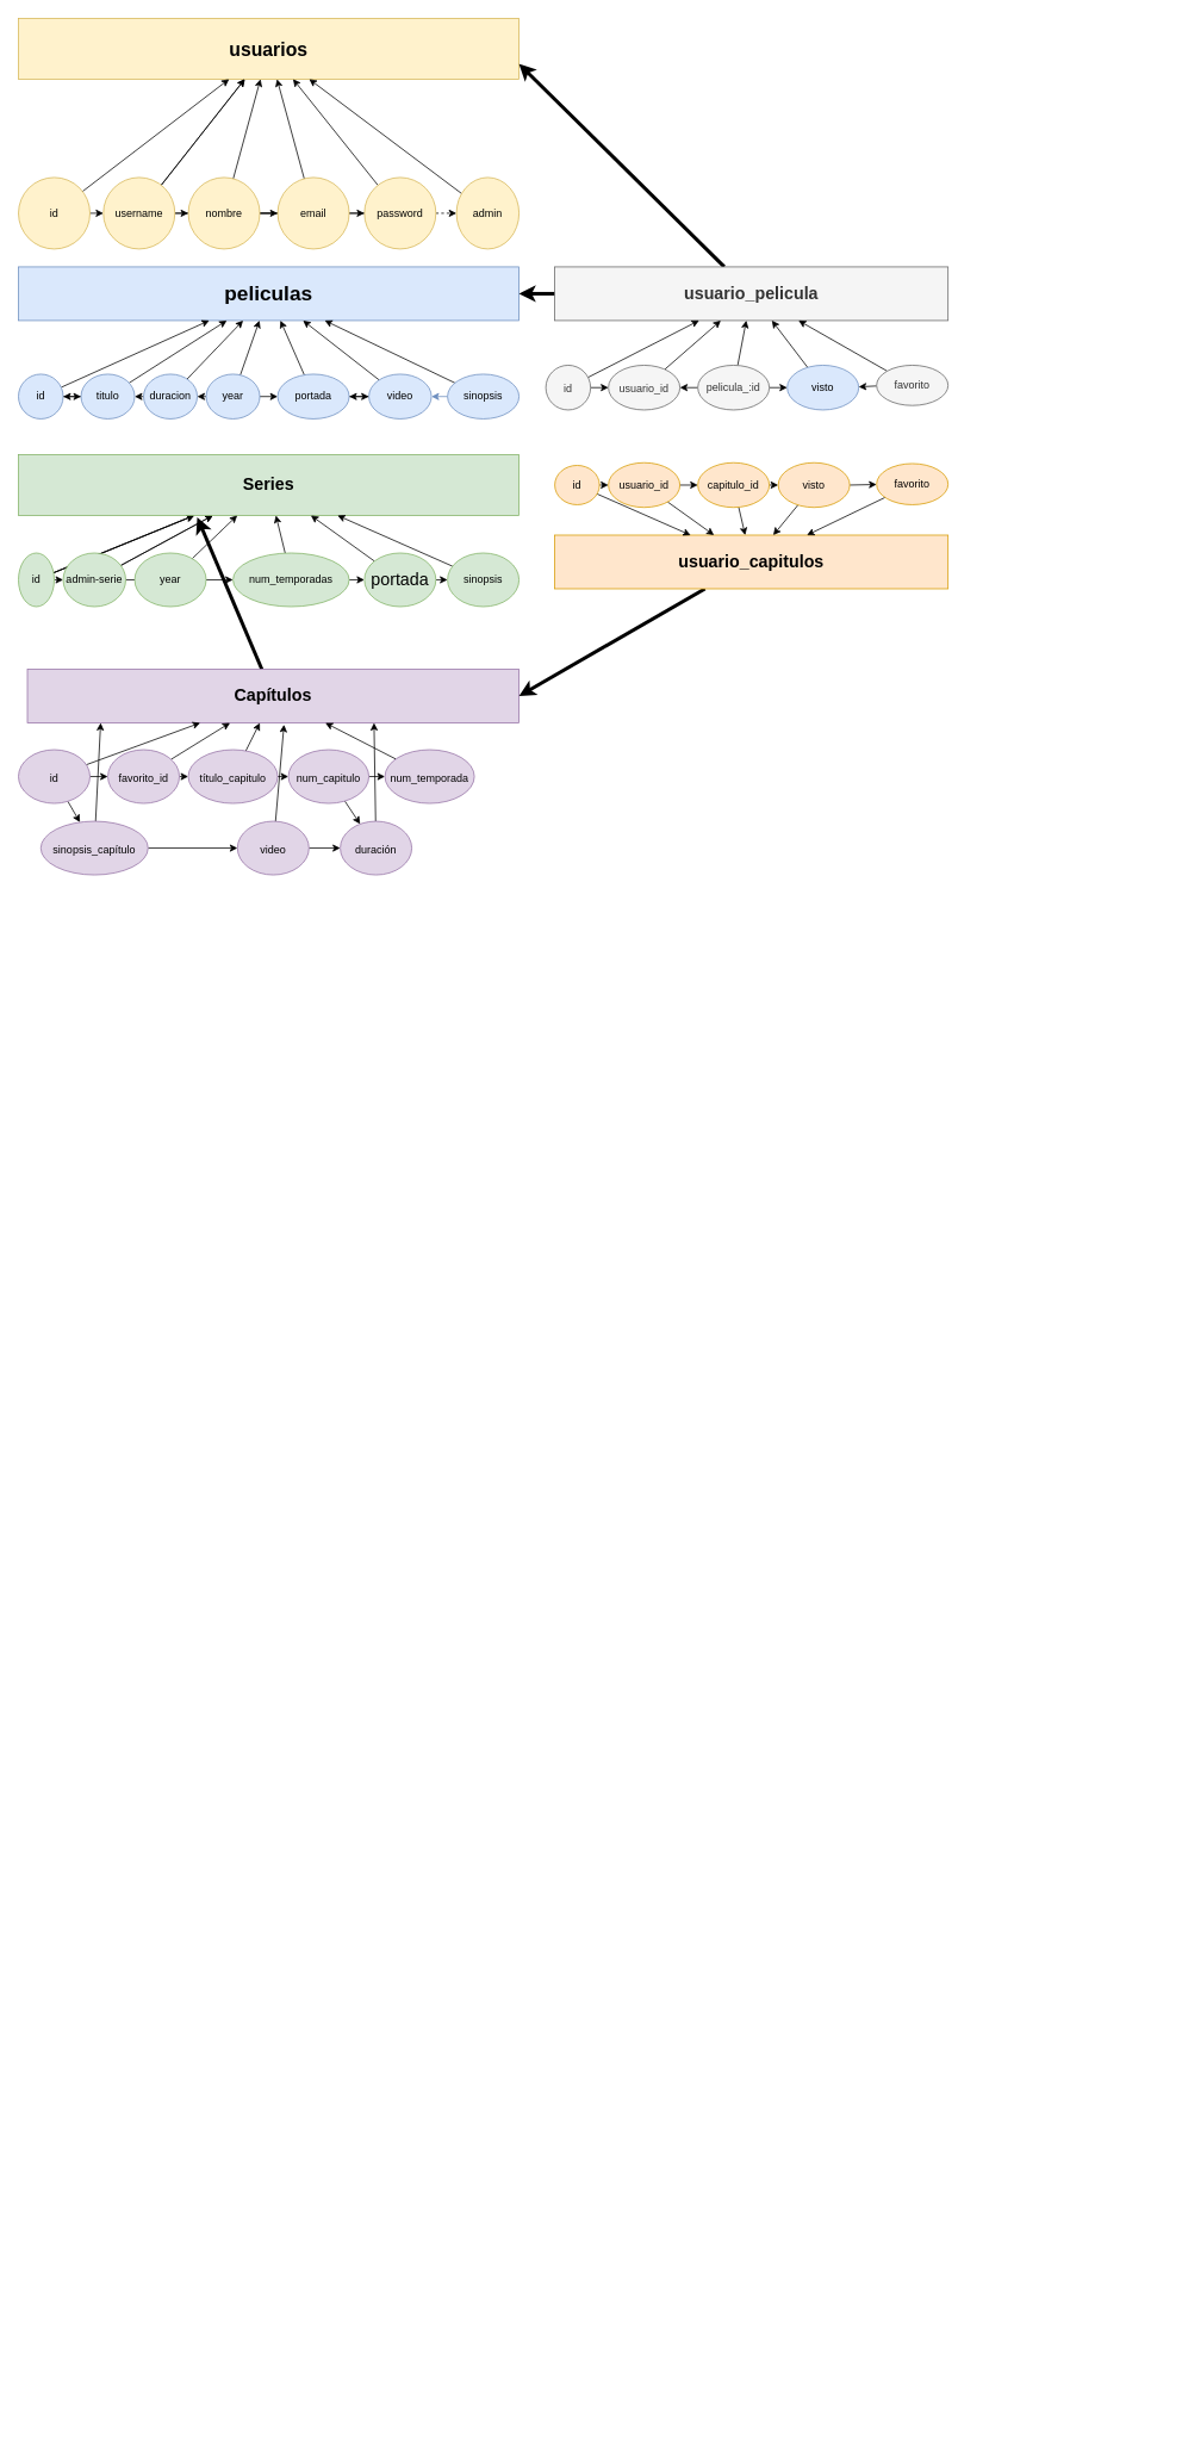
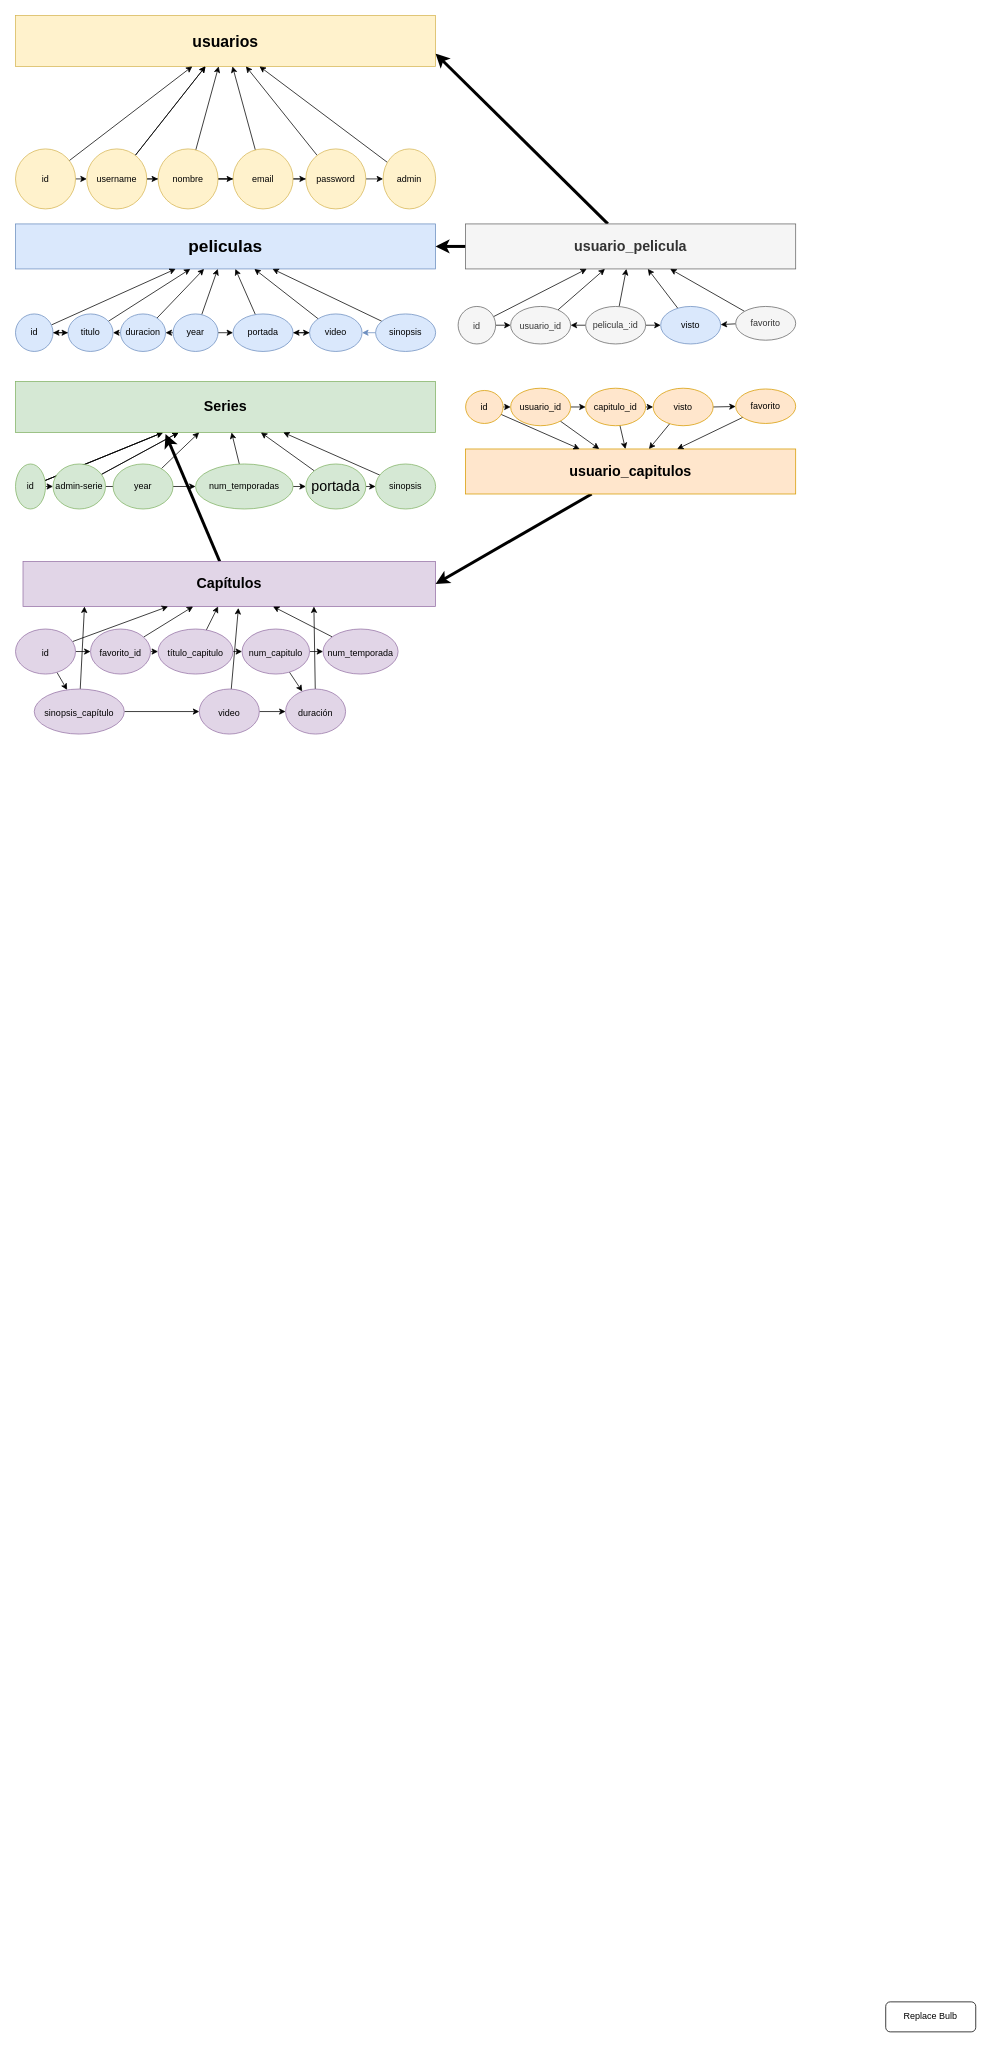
- <mxCell id="11" value="" style="edgeStyle=none;html=1;dashed=1;" parent="1" source="14" target="16" edge="1"><mxGeometry relative="1" as="geometry" /></mxCell>
+ <mxCell id="11" value="" style="edgeStyle=none;html=1;" parent="1" source="14" target="16" edge="1"><mxGeometry relative="1" as="geometry" /></mxCell>
+ <mxCell id="2" value="Replace Bulb" style="rounded=1;whiteSpace=wrap;html=1;fontSize=12;glass=0;strokeWidth=1;shadow=0;" parent="1" vertex="1"><mxGeometry x="1180" y="2668" width="120" height="40" as="geometry" /></mxCell>
